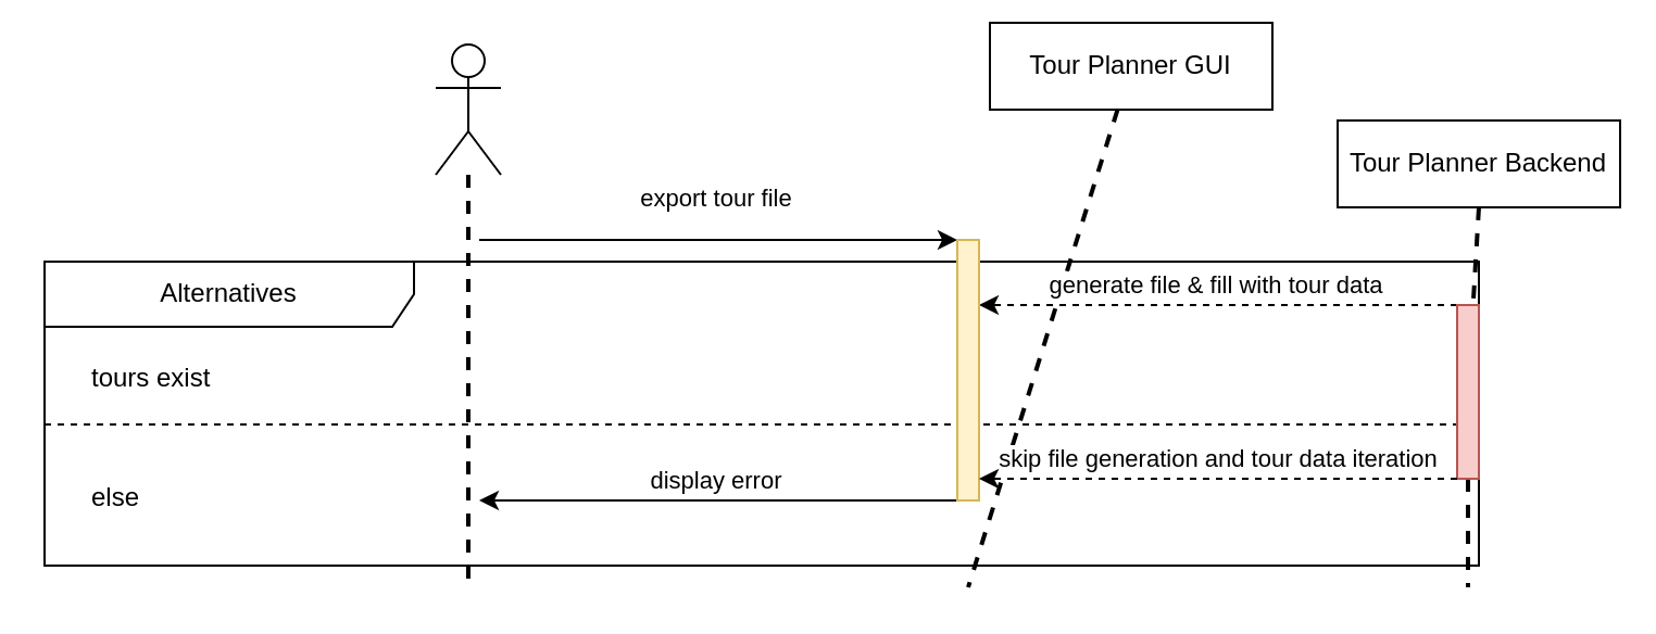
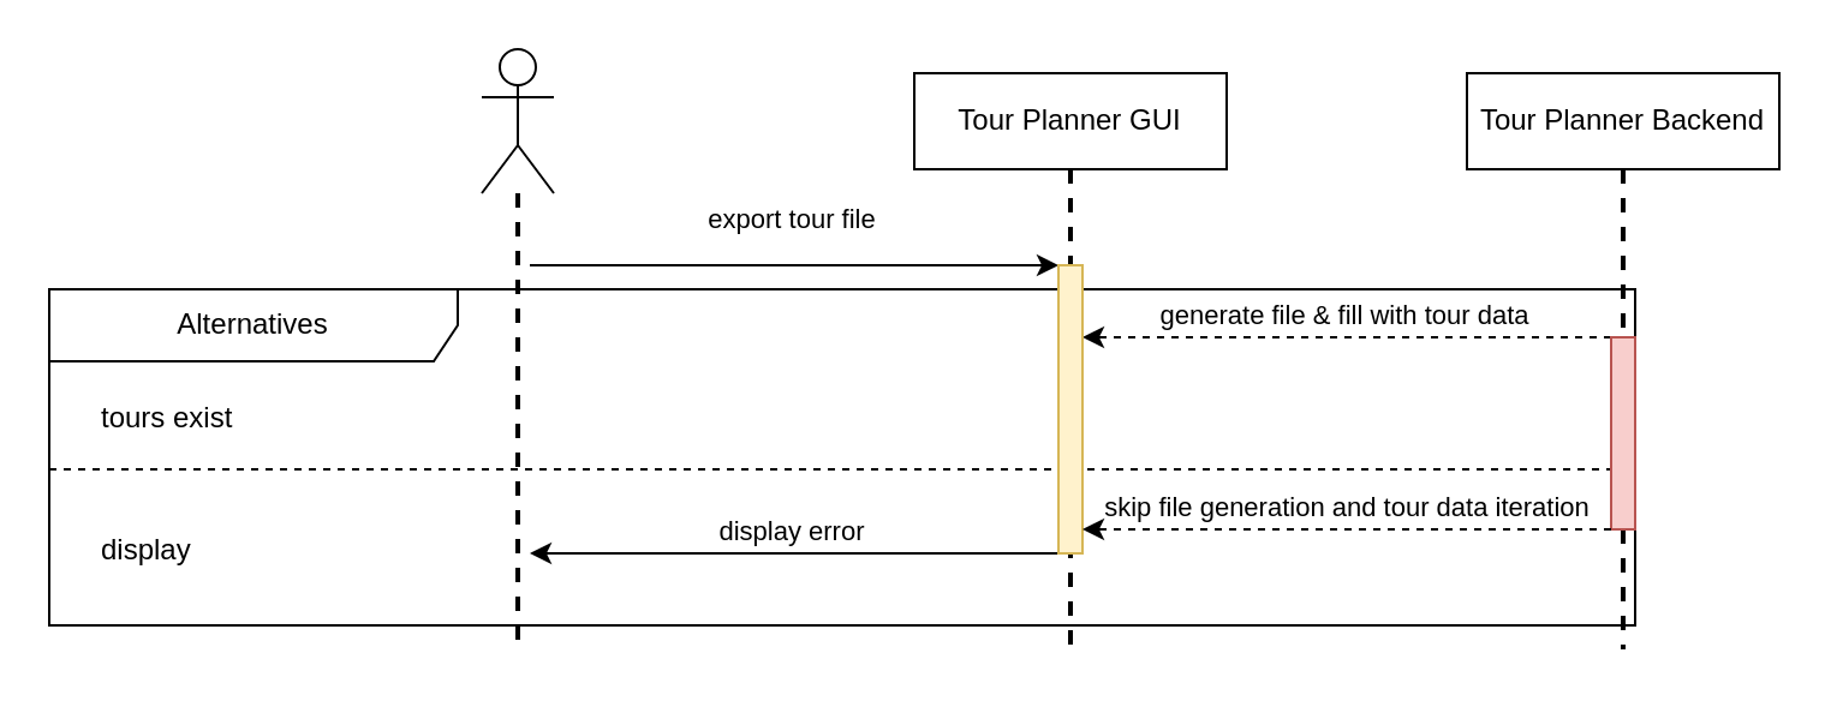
- <mxCell id="5" value="Tour Planner GUI" style="rounded=0;whiteSpace=wrap;html=1;" vertex="1" parent="1"><mxGeometry x="455" y="10" width="130" height="40" as="geometry" /></mxCell>
+ <mxCell id="5" value="Tour Planner GUI" style="rounded=0;whiteSpace=wrap;html=1;" vertex="1" parent="1"><mxGeometry x="380" y="30" width="130" height="40" as="geometry" /></mxCell>
- <mxCell id="7" value="Tour Planner Backend" style="rounded=0;whiteSpace=wrap;html=1;" vertex="1" parent="1"><mxGeometry x="615" y="55" width="130" height="40" as="geometry" /></mxCell>
+ <mxCell id="7" value="Tour Planner Backend" style="rounded=0;whiteSpace=wrap;html=1;" vertex="1" parent="1"><mxGeometry x="610" y="30" width="130" height="40" as="geometry" /></mxCell>
- <mxCell id="12" value="else" style="line;strokeWidth=1;dashed=1;labelPosition=center;verticalLabelPosition=bottom;align=left;verticalAlign=top;spacingLeft=20;spacingTop=15;html=1;whiteSpace=wrap;" vertex="1" parent="10"><mxGeometry y="70" width="650" height="10" as="geometry" /></mxCell>
+ <mxCell id="12" value="display" style="line;strokeWidth=1;dashed=1;labelPosition=center;verticalLabelPosition=bottom;align=left;verticalAlign=top;spacingLeft=20;spacingTop=15;html=1;whiteSpace=wrap;" vertex="1" parent="10"><mxGeometry y="70" width="650" height="10" as="geometry" /></mxCell>
